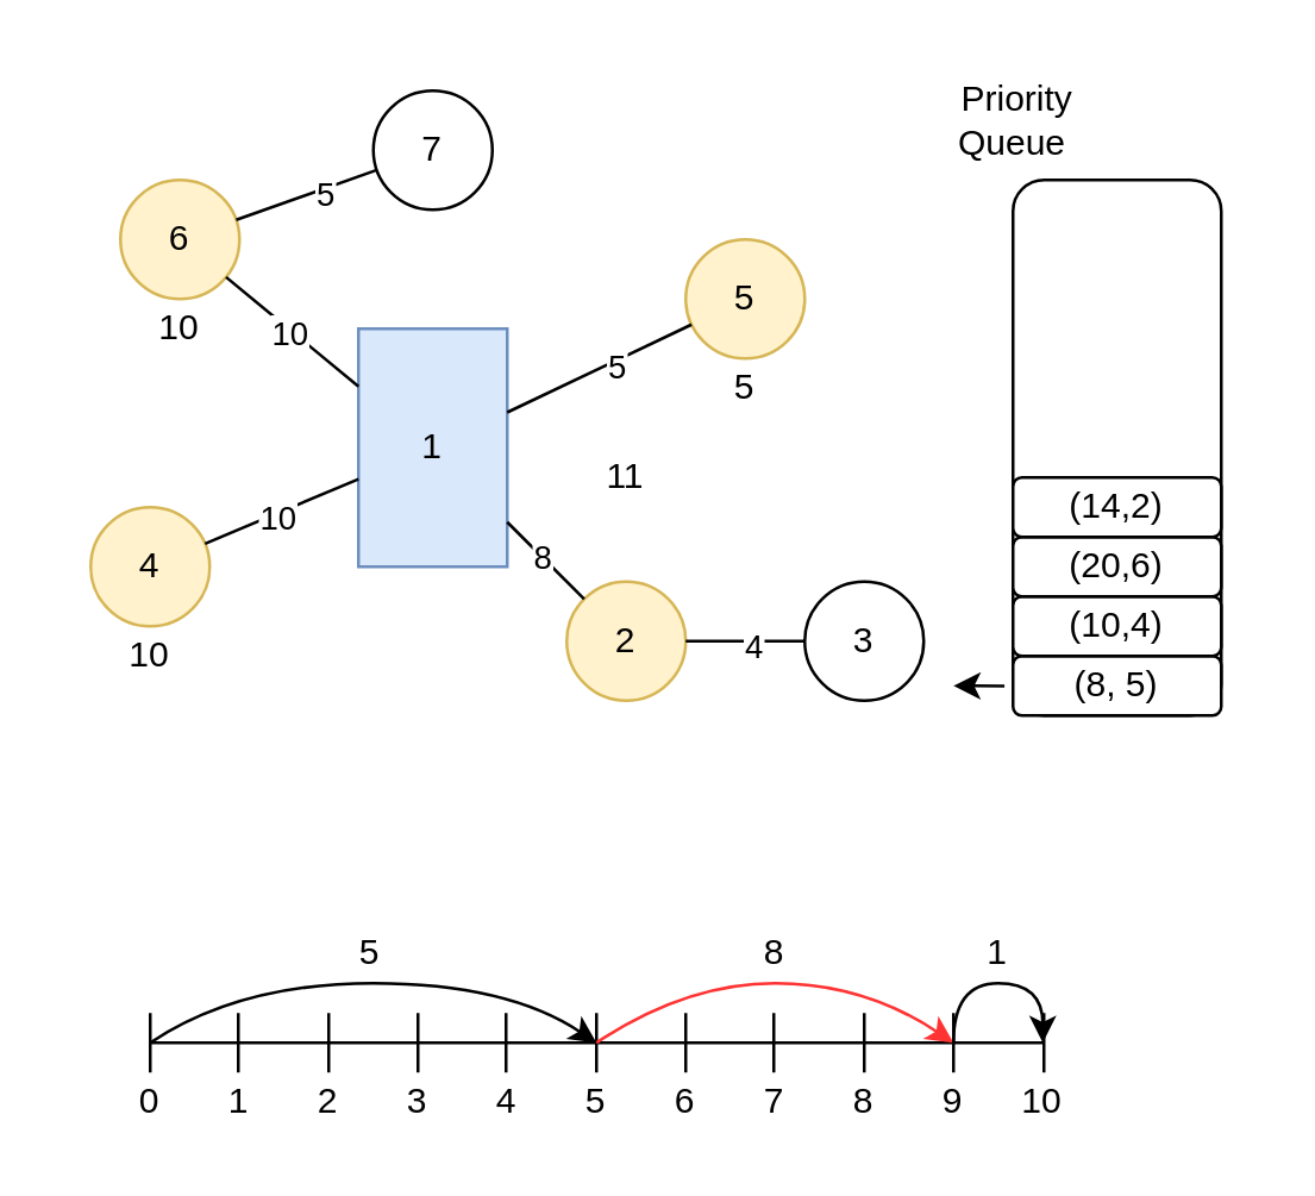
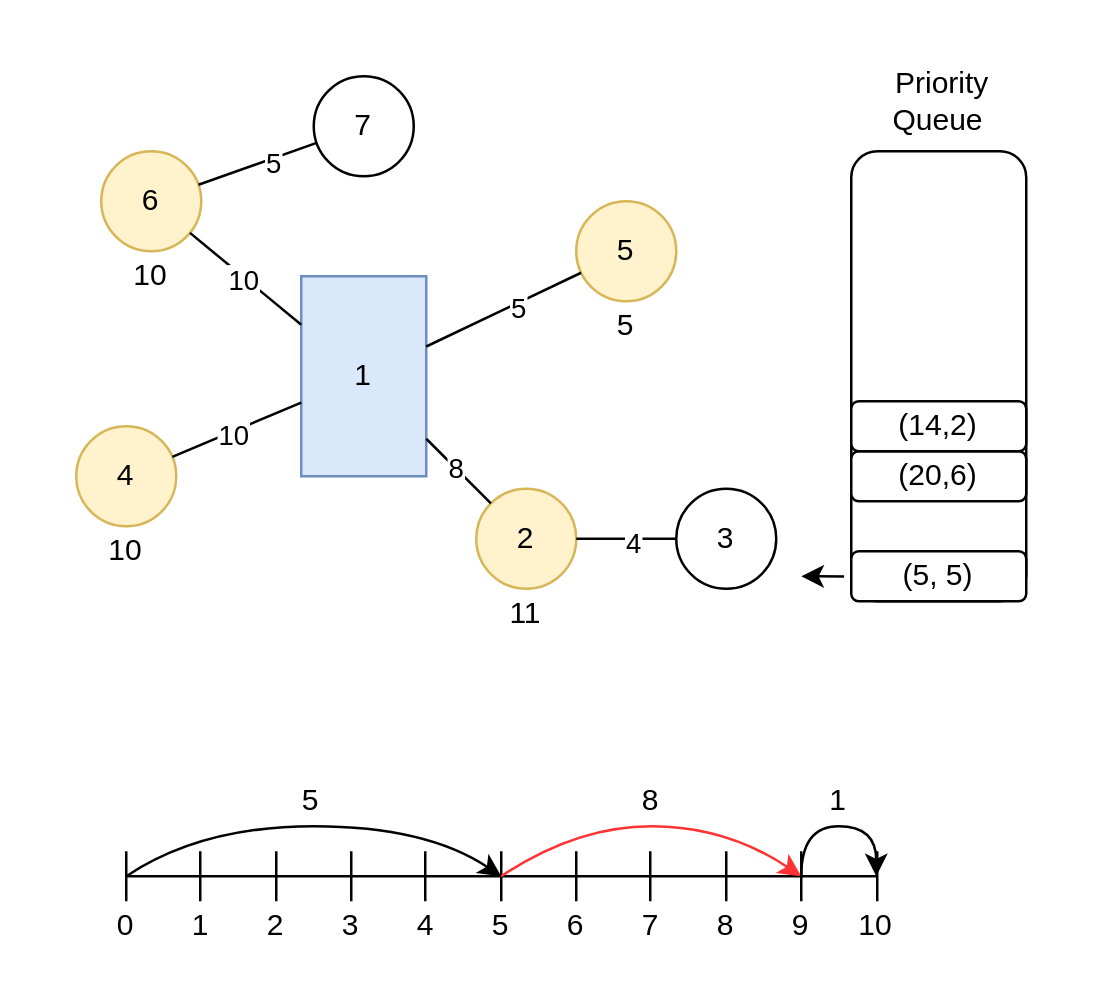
- <mxCell id="32" value="&amp;nbsp;Priority Queue" style="text;html=1;align=center;verticalAlign=middle;whiteSpace=wrap;rounded=0;" vertex="1" parent="1"><mxGeometry x="305" y="30" width="70" height="20" as="geometry" /></mxCell>
+ <mxCell id="32" value="&amp;nbsp;Priority Queue" style="text;html=1;align=center;verticalAlign=middle;whiteSpace=wrap;rounded=0;" vertex="1" parent="1"><mxGeometry x="340" y="30" width="70" height="20" as="geometry" /></mxCell>
- <mxCell id="24" value="11" style="text;html=1;align=center;verticalAlign=middle;whiteSpace=wrap;rounded=0;" vertex="1" parent="1"><mxGeometry x="190" y="150" width="40" height="20" as="geometry" /></mxCell>
+ <mxCell id="24" value="11" style="text;html=1;align=center;verticalAlign=middle;whiteSpace=wrap;rounded=0;" vertex="1" parent="1"><mxGeometry x="190" y="235" width="40" height="20" as="geometry" /></mxCell>
- <mxCell id="29" value="(10,4)" style="rounded=1;whiteSpace=wrap;html=1;" vertex="1" parent="1"><mxGeometry x="340" y="200" width="70" height="20" as="geometry" /></mxCell>
- <mxCell id="28" value="(8, 5)" style="rounded=1;whiteSpace=wrap;html=1;" vertex="1" parent="1"><mxGeometry x="340" y="220" width="70" height="20" as="geometry" /></mxCell>
+ <mxCell id="28" value="(5, 5)" style="rounded=1;whiteSpace=wrap;html=1;" vertex="1" parent="1"><mxGeometry x="340" y="220" width="70" height="20" as="geometry" /></mxCell>
